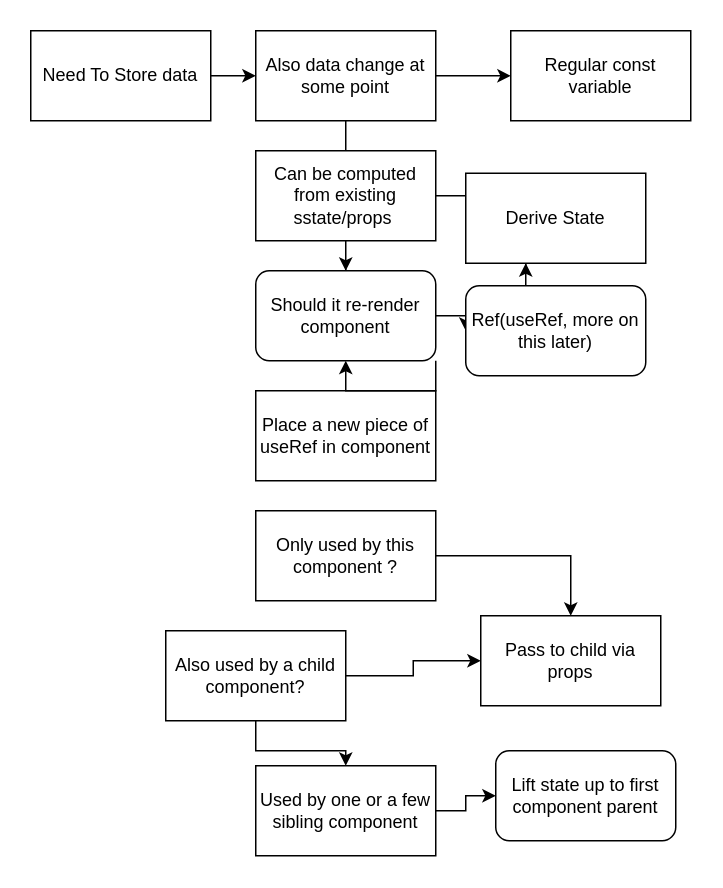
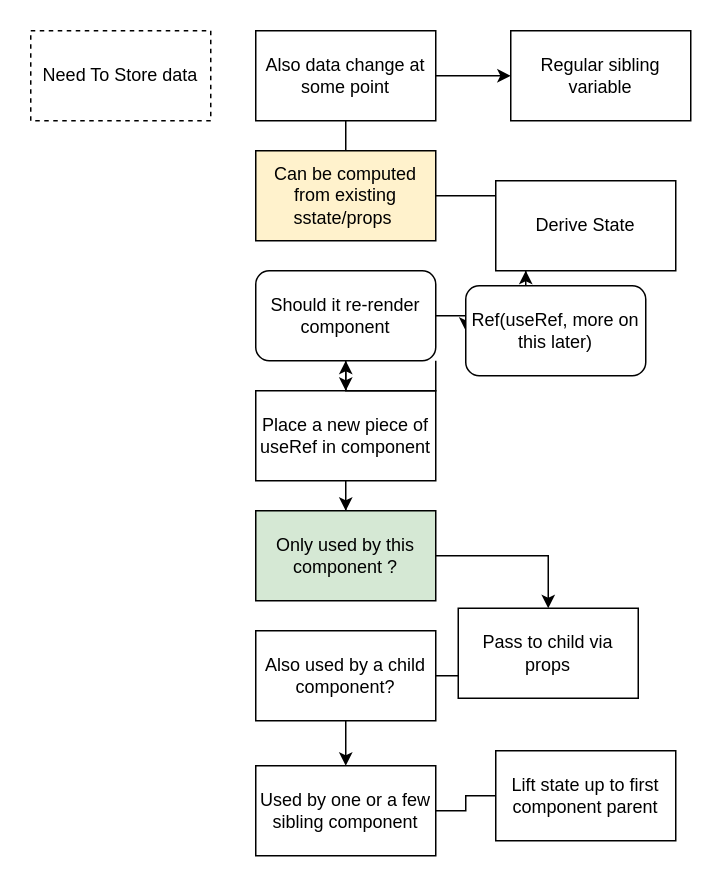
- <mxCell id="3" value="Need To Store data" style="rounded=0;whiteSpace=wrap;html=1;" parent="1" vertex="1"><mxGeometry x="20" y="20" width="120" height="60" as="geometry" /></mxCell>
+ <mxCell id="3" value="Need To Store data" style="rounded=0;whiteSpace=wrap;html=1;dashed=1;" parent="1" vertex="1"><mxGeometry x="20" y="20" width="120" height="60" as="geometry" /></mxCell>
- <mxCell id="2" value="" style="edgeStyle=orthogonalEdgeStyle;rounded=0;orthogonalLoop=1;jettySize=auto;html=1;" parent="1" source="3" target="6" edge="1"><mxGeometry relative="1" as="geometry" /></mxCell>
- <mxCell id="7" value="Regular const variable" style="whiteSpace=wrap;html=1;rounded=0;" parent="1" vertex="1"><mxGeometry x="340" y="20" width="120" height="60" as="geometry" /></mxCell>
+ <mxCell id="7" value="Regular sibling variable" style="whiteSpace=wrap;html=1;rounded=0;" parent="1" vertex="1"><mxGeometry x="340" y="20" width="120" height="60" as="geometry" /></mxCell>
- <mxCell id="10" value="Can be computed from existing sstate/props&amp;nbsp;" style="whiteSpace=wrap;html=1;rounded=0;" parent="1" vertex="1"><mxGeometry x="170" y="100" width="120" height="60" as="geometry" /></mxCell>
+ <mxCell id="10" value="Can be computed from existing sstate/props&amp;nbsp;" style="whiteSpace=wrap;html=1;rounded=0;fillColor=#fff2cc;" parent="1" vertex="1"><mxGeometry x="170" y="100" width="120" height="60" as="geometry" /></mxCell>
- <mxCell id="16" value="Derive State" style="whiteSpace=wrap;html=1;rounded=0;" parent="1" vertex="1"><mxGeometry x="310" y="115" width="120" height="60" as="geometry" /></mxCell>
+ <mxCell id="16" value="Derive State" style="whiteSpace=wrap;html=1;rounded=0;" parent="1" vertex="1"><mxGeometry x="330" y="120" width="120" height="60" as="geometry" /></mxCell>
- <mxCell id="8" value="" style="edgeStyle=orthogonalEdgeStyle;rounded=0;orthogonalLoop=1;jettySize=auto;html=1;" parent="1" source="10" target="13" edge="1"><mxGeometry relative="1" as="geometry" /></mxCell>
+ <mxCell id="11" value="" style="edgeStyle=orthogonalEdgeStyle;rounded=0;orthogonalLoop=1;jettySize=auto;html=1;" parent="1" source="13" target="15" edge="1"><mxGeometry relative="1" as="geometry" /></mxCell>
+ <mxCell id="14" value="" style="edgeStyle=orthogonalEdgeStyle;rounded=0;orthogonalLoop=1;jettySize=auto;html=1;" parent="1" source="15" target="19" edge="1"><mxGeometry relative="1" as="geometry" /></mxCell>
- <mxCell id="19" value="Only used by this component ?" style="whiteSpace=wrap;html=1;rounded=0;" parent="1" vertex="1"><mxGeometry x="170" y="340" width="120" height="60" as="geometry" /></mxCell>
+ <mxCell id="19" value="Only used by this component ?" style="whiteSpace=wrap;html=1;rounded=0;fillColor=#d5e8d4;" parent="1" vertex="1"><mxGeometry x="170" y="340" width="120" height="60" as="geometry" /></mxCell>
- <mxCell id="26" value="Pass to child via props" style="whiteSpace=wrap;html=1;rounded=0;" parent="1" vertex="1"><mxGeometry x="320" y="410" width="120" height="60" as="geometry" /></mxCell>
+ <mxCell id="26" value="Pass to child via props" style="whiteSpace=wrap;html=1;rounded=0;" parent="1" vertex="1"><mxGeometry x="305" y="405" width="120" height="60" as="geometry" /></mxCell>
- <mxCell id="22" value="Also used by a child component?" style="whiteSpace=wrap;html=1;rounded=0;" parent="1" vertex="1"><mxGeometry x="110" y="420" width="120" height="60" as="geometry" /></mxCell>
+ <mxCell id="22" value="Also used by a child component?" style="whiteSpace=wrap;html=1;rounded=0;" parent="1" vertex="1"><mxGeometry x="170" y="420" width="120" height="60" as="geometry" /></mxCell>
- <mxCell id="23" value="" style="edgeStyle=orthogonalEdgeStyle;rounded=0;orthogonalLoop=1;jettySize=auto;html=1;" parent="1" source="24" target="25" edge="1"><mxGeometry relative="1" as="geometry" /></mxCell>
+ <mxCell id="23" value="" style="edgeStyle=orthogonalEdgeStyle;rounded=0;orthogonalLoop=1;jettySize=auto;html=1;endArrow=none;" parent="1" source="24" target="25" edge="1"><mxGeometry relative="1" as="geometry" /></mxCell>
- <mxCell id="25" value="Lift state up to first component parent" style="whiteSpace=wrap;html=1;rounded=1;" parent="1" vertex="1"><mxGeometry x="330" y="500" width="120" height="60" as="geometry" /></mxCell>
+ <mxCell id="25" value="Lift state up to first component parent" style="whiteSpace=wrap;html=1;rounded=0;" parent="1" vertex="1"><mxGeometry x="330" y="500" width="120" height="60" as="geometry" /></mxCell>
